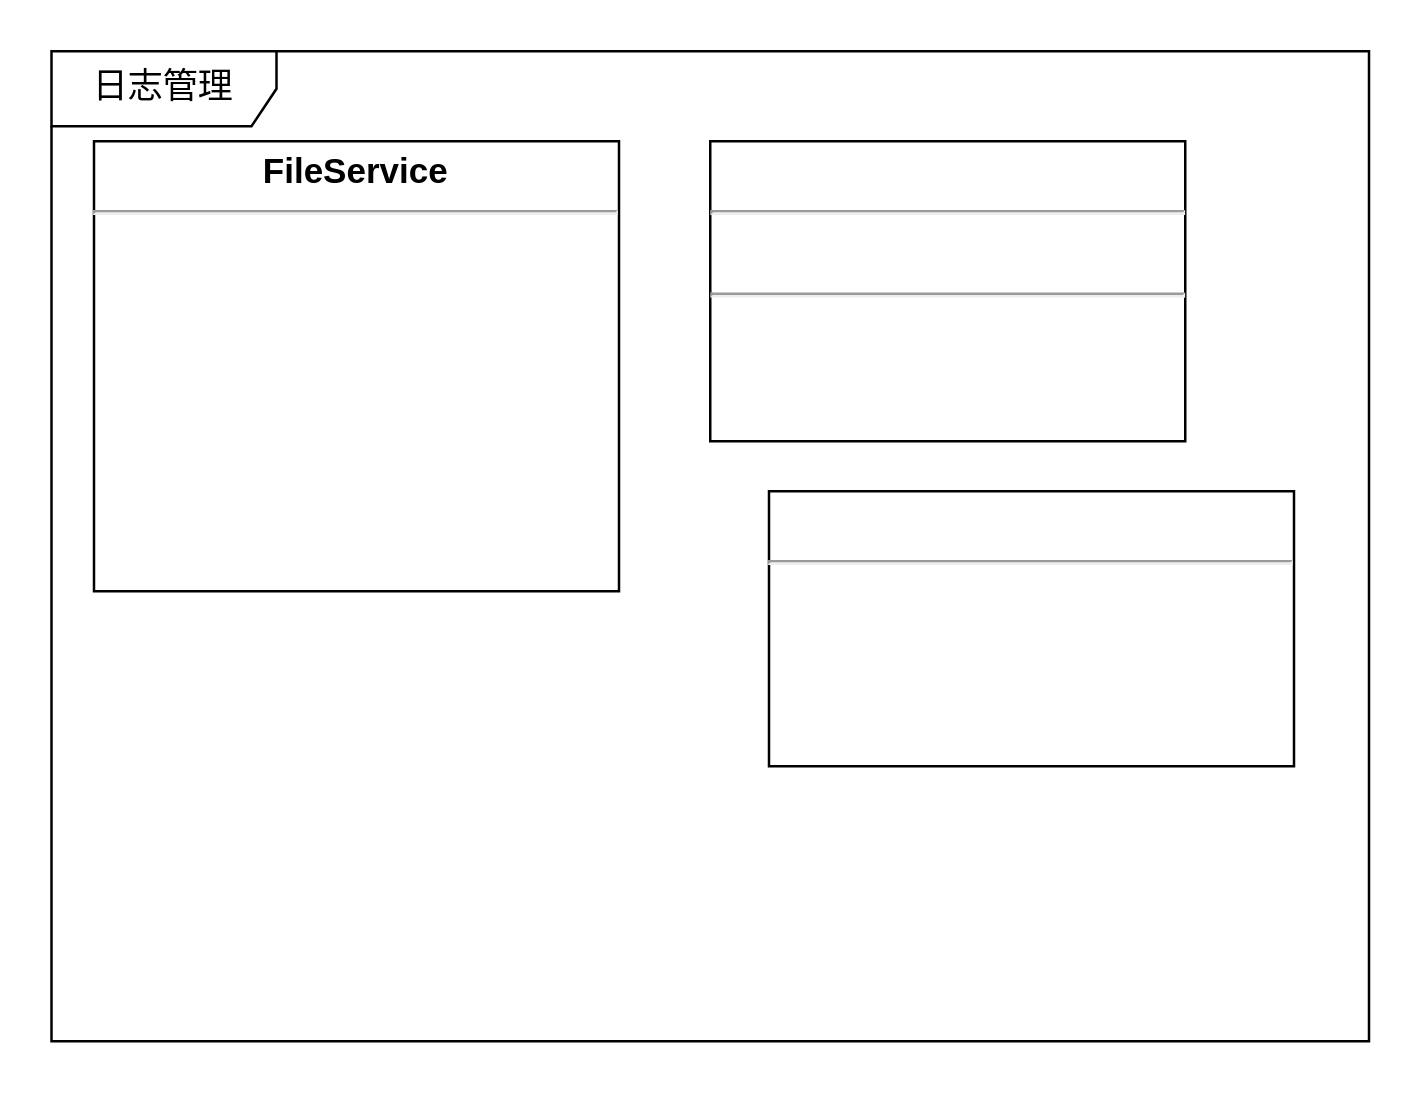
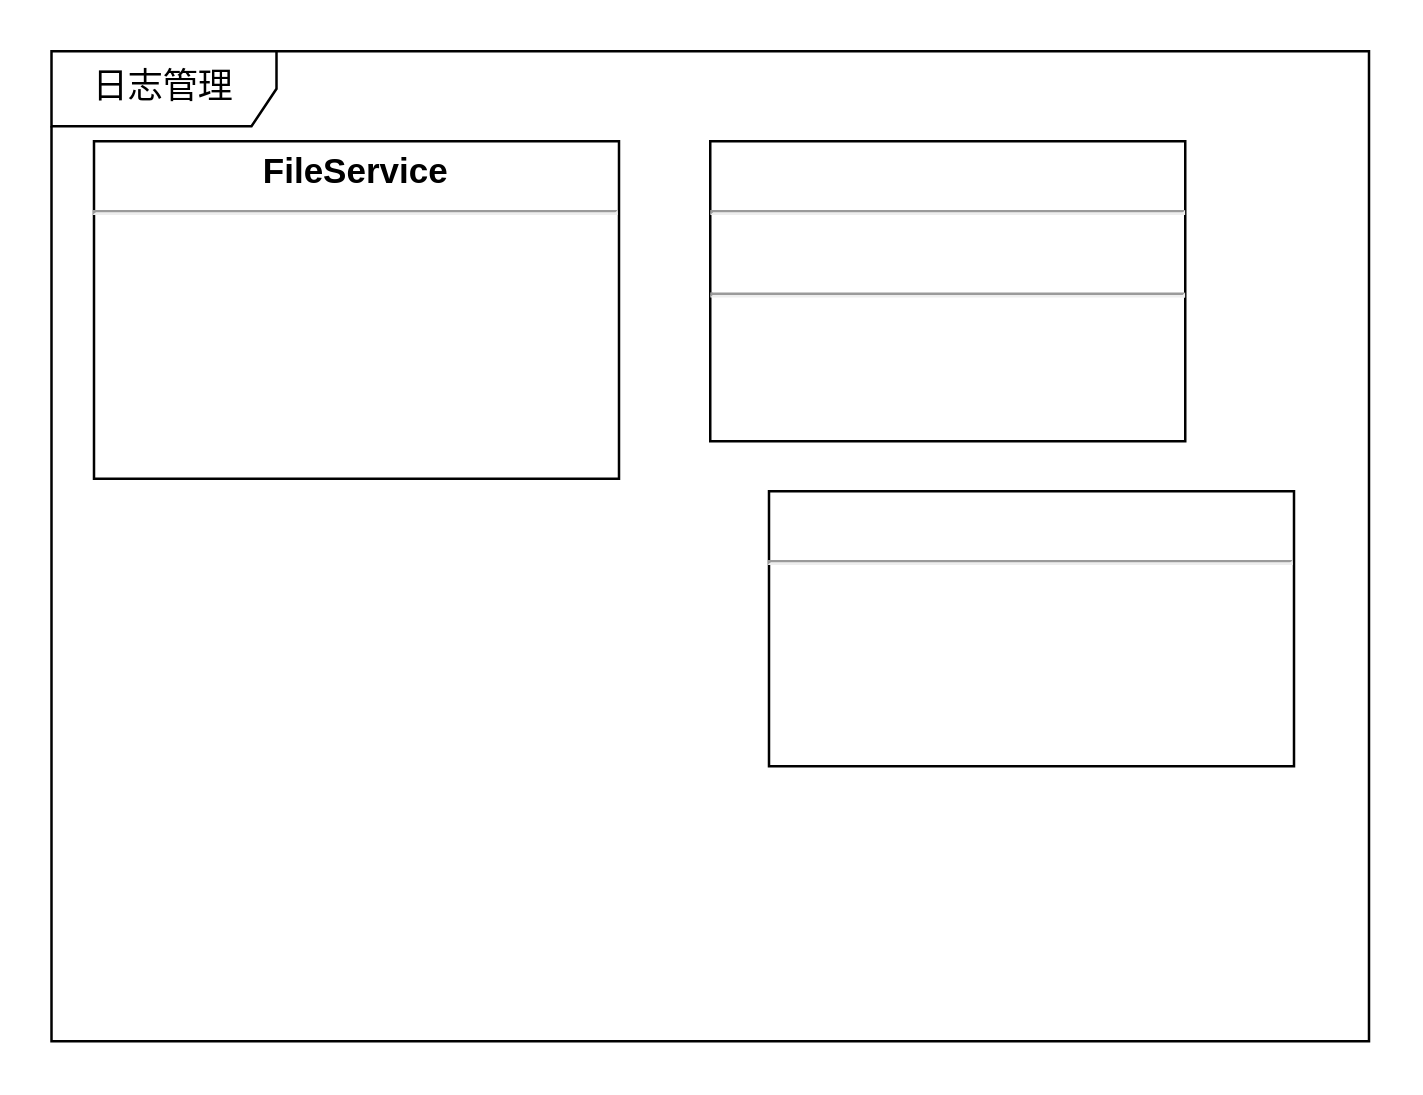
- <mxCell id="3" value="&lt;p style=&quot;margin: 4px 0px 0px ; text-align: center ; font-size: 14px&quot;&gt;&lt;b&gt;FileService&lt;/b&gt;&lt;/p&gt;&lt;hr style=&quot;font-size: 14px&quot;&gt;&lt;p style=&quot;margin: 0px 0px 0px 4px ; font-size: 14px&quot;&gt;&lt;br&gt;&lt;/p&gt;" style="verticalAlign=top;align=left;overflow=fill;fontSize=14;fontFamily=Helvetica;html=1;" vertex="1" parent="1"><mxGeometry x="37" y="56" width="210" height="180" as="geometry" /></mxCell>
+ <mxCell id="3" value="&lt;p style=&quot;margin: 4px 0px 0px ; text-align: center ; font-size: 14px&quot;&gt;&lt;b&gt;FileService&lt;/b&gt;&lt;/p&gt;&lt;hr style=&quot;font-size: 14px&quot;&gt;&lt;p style=&quot;margin: 0px 0px 0px 4px ; font-size: 14px&quot;&gt;&lt;br&gt;&lt;/p&gt;" style="verticalAlign=top;align=left;overflow=fill;fontSize=14;fontFamily=Helvetica;html=1;" vertex="1" parent="1"><mxGeometry x="37" y="56" width="210" height="135" as="geometry" /></mxCell>
